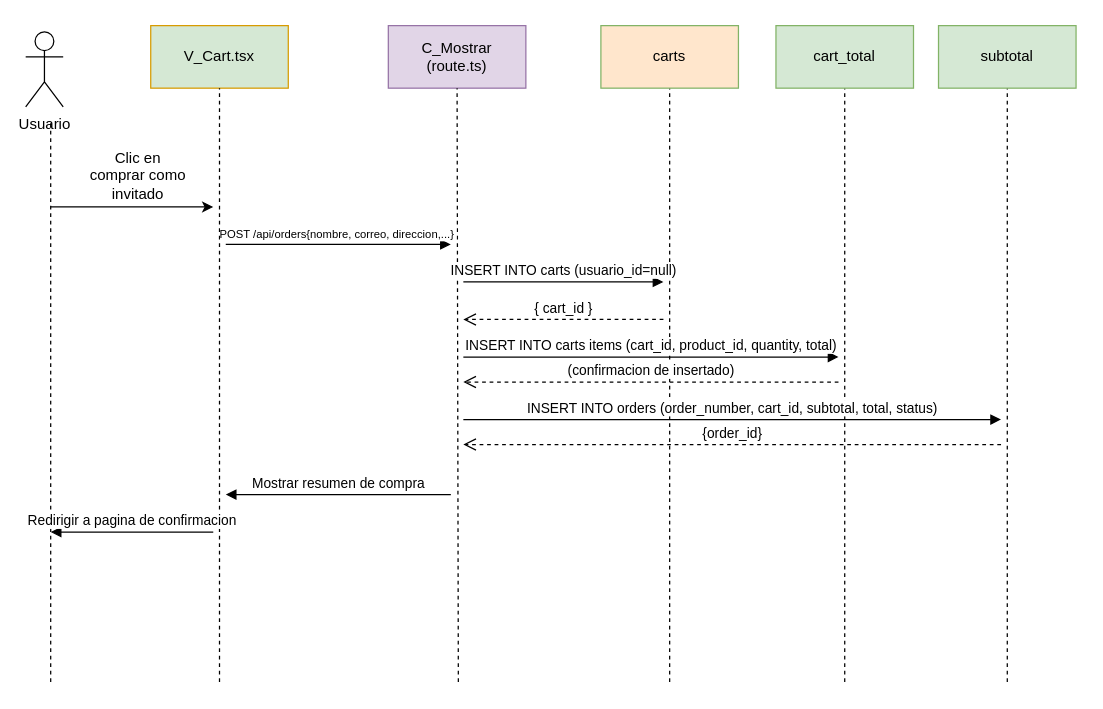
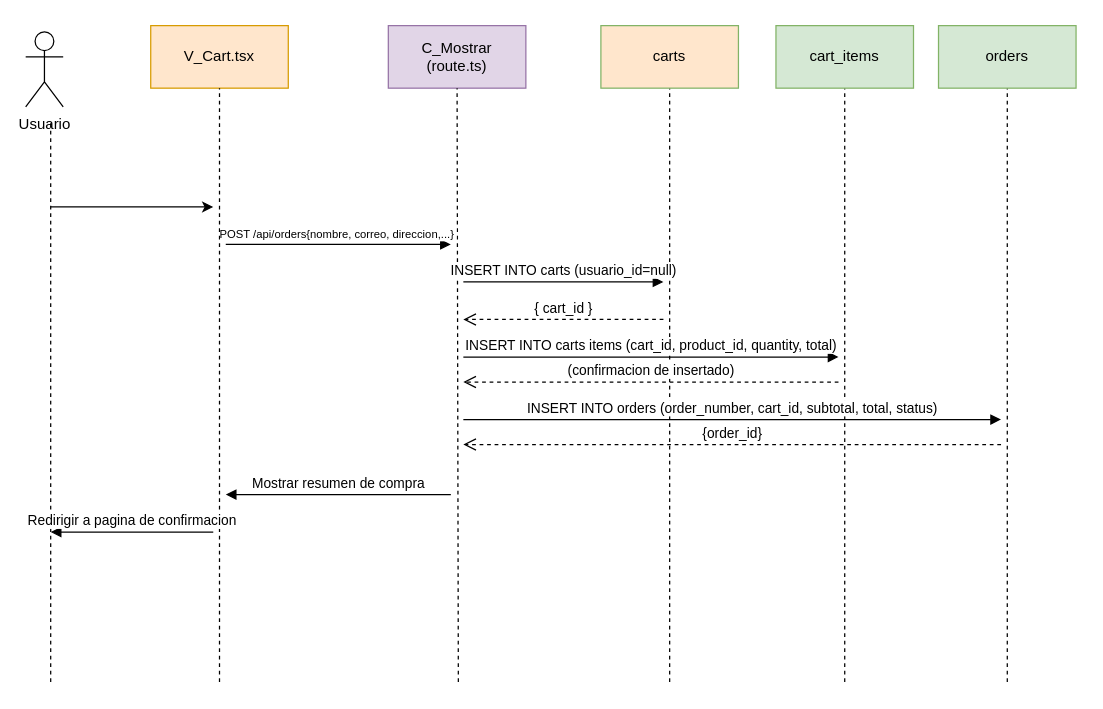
- <mxCell id="3" value="V_Cart&lt;span style=&quot;background-color: transparent; color: light-dark(rgb(0, 0, 0), rgb(255, 255, 255));&quot;&gt;.tsx&lt;/span&gt;" style="html=1;whiteSpace=wrap;fillColor=#d5e8d4;strokeColor=#d79b00;" parent="1" vertex="1"><mxGeometry x="120" y="20" width="110" height="50" as="geometry" /></mxCell>
+ <mxCell id="3" value="V_Cart&lt;span style=&quot;background-color: transparent; color: light-dark(rgb(0, 0, 0), rgb(255, 255, 255));&quot;&gt;.tsx&lt;/span&gt;" style="html=1;whiteSpace=wrap;fillColor=#ffe6cc;strokeColor=#d79b00;" parent="1" vertex="1"><mxGeometry x="120" y="20" width="110" height="50" as="geometry" /></mxCell>
- <mxCell id="15" value="cart_total" style="html=1;whiteSpace=wrap;fillColor=#d5e8d4;strokeColor=#82b366;" parent="1" vertex="1"><mxGeometry x="620" y="20" width="110" height="50" as="geometry" /></mxCell>
+ <mxCell id="15" value="cart_items" style="html=1;whiteSpace=wrap;fillColor=#d5e8d4;strokeColor=#82b366;" parent="1" vertex="1"><mxGeometry x="620" y="20" width="110" height="50" as="geometry" /></mxCell>
- <mxCell id="17" value="subtotal" style="html=1;whiteSpace=wrap;fillColor=#d5e8d4;strokeColor=#82b366;" parent="1" vertex="1"><mxGeometry x="750" y="20" width="110" height="50" as="geometry" /></mxCell>
+ <mxCell id="17" value="orders" style="html=1;whiteSpace=wrap;fillColor=#d5e8d4;strokeColor=#82b366;" parent="1" vertex="1"><mxGeometry x="750" y="20" width="110" height="50" as="geometry" /></mxCell>
- <mxCell id="8" value="Clic en comprar como invitado" style="text;html=1;align=center;verticalAlign=middle;whiteSpace=wrap;rounded=0;" parent="1" vertex="1"><mxGeometry x="70" y="125" width="80" height="30" as="geometry" /></mxCell>
